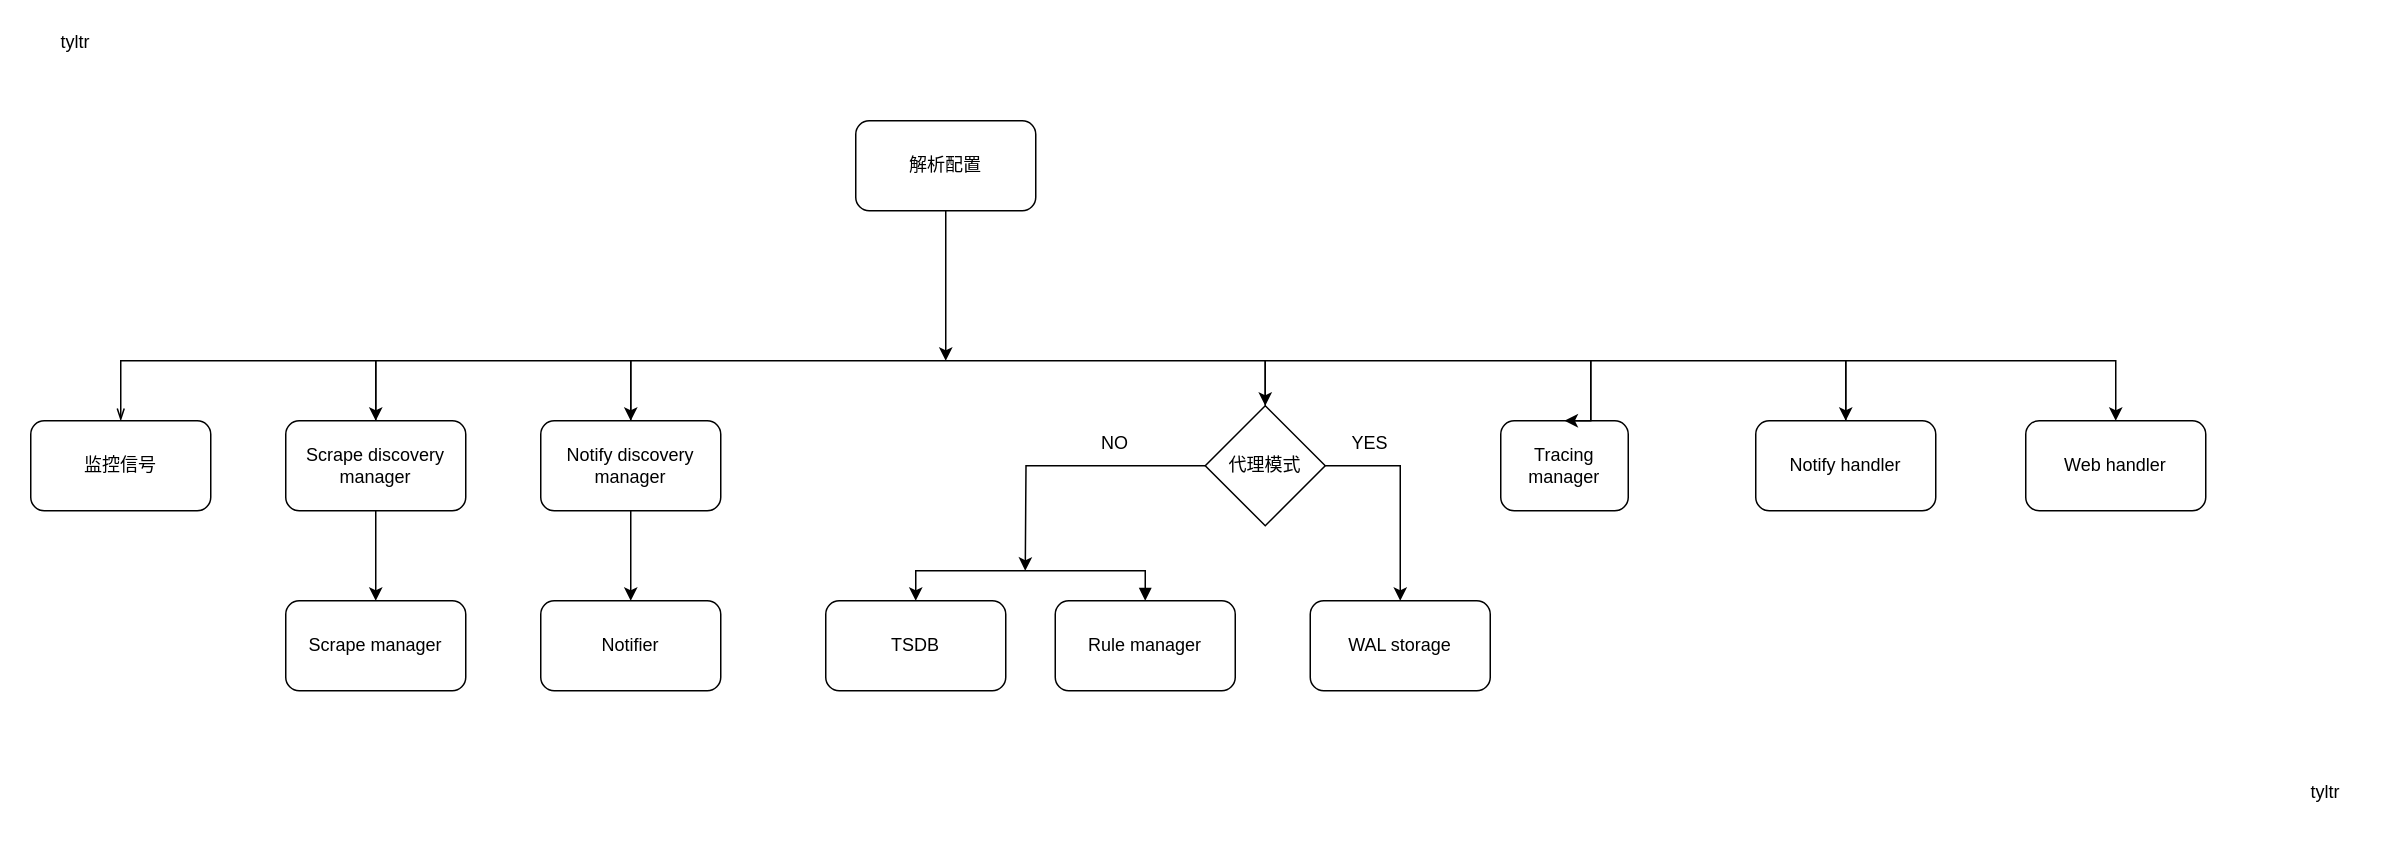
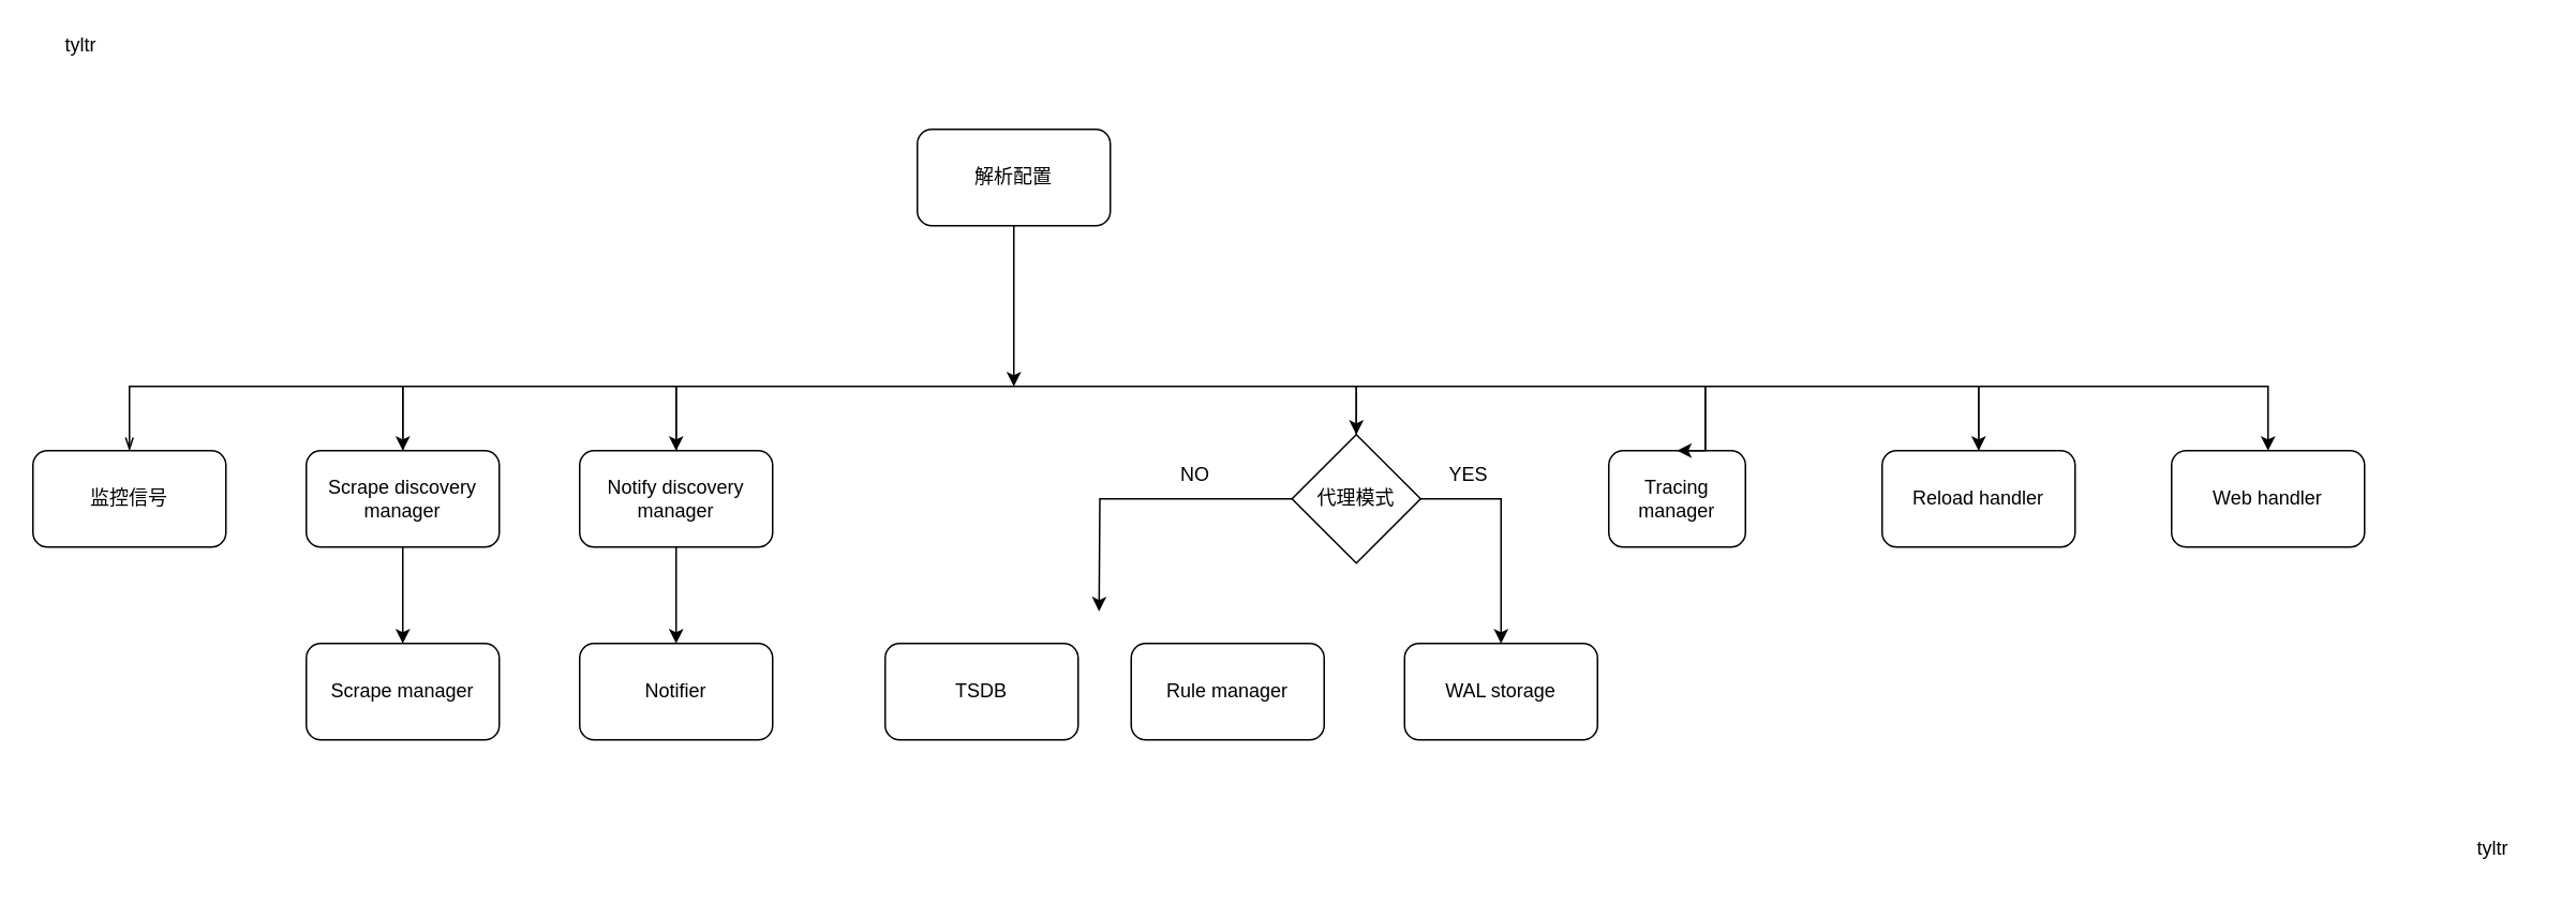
- <mxCell id="18" value="Notify handler" style="rounded=1;whiteSpace=wrap;html=1;" vertex="1" parent="1"><mxGeometry x="1170" y="280" width="120" height="60" as="geometry" /></mxCell>
+ <mxCell id="18" value="Reload handler" style="rounded=1;whiteSpace=wrap;html=1;" vertex="1" parent="1"><mxGeometry x="1170" y="280" width="120" height="60" as="geometry" /></mxCell>
- <mxCell id="12" style="edgeStyle=orthogonalEdgeStyle;rounded=0;orthogonalLoop=1;jettySize=auto;html=1;exitX=0.5;exitY=0;exitDx=0;exitDy=0;entryX=0.5;entryY=0;entryDx=0;entryDy=0;startArrow=block;startFill=1;" edge="1" parent="1" source="13" target="28"><mxGeometry relative="1" as="geometry" /></mxCell>
